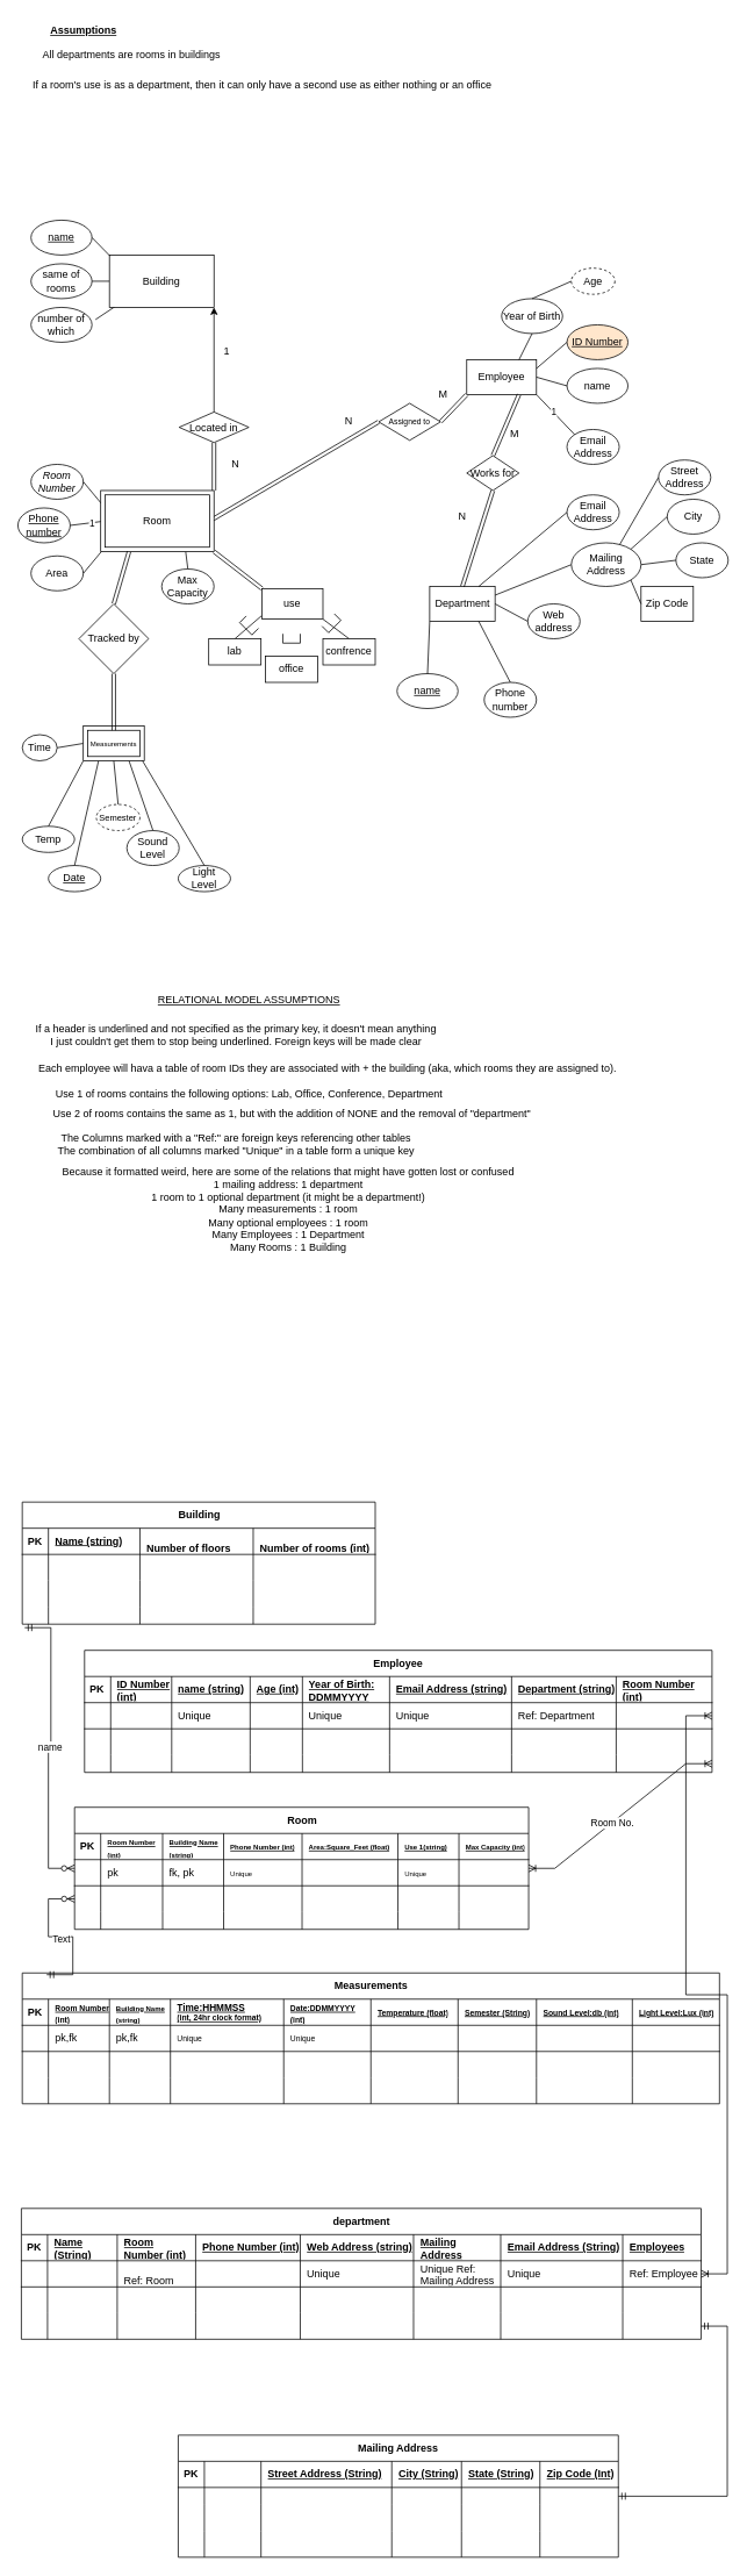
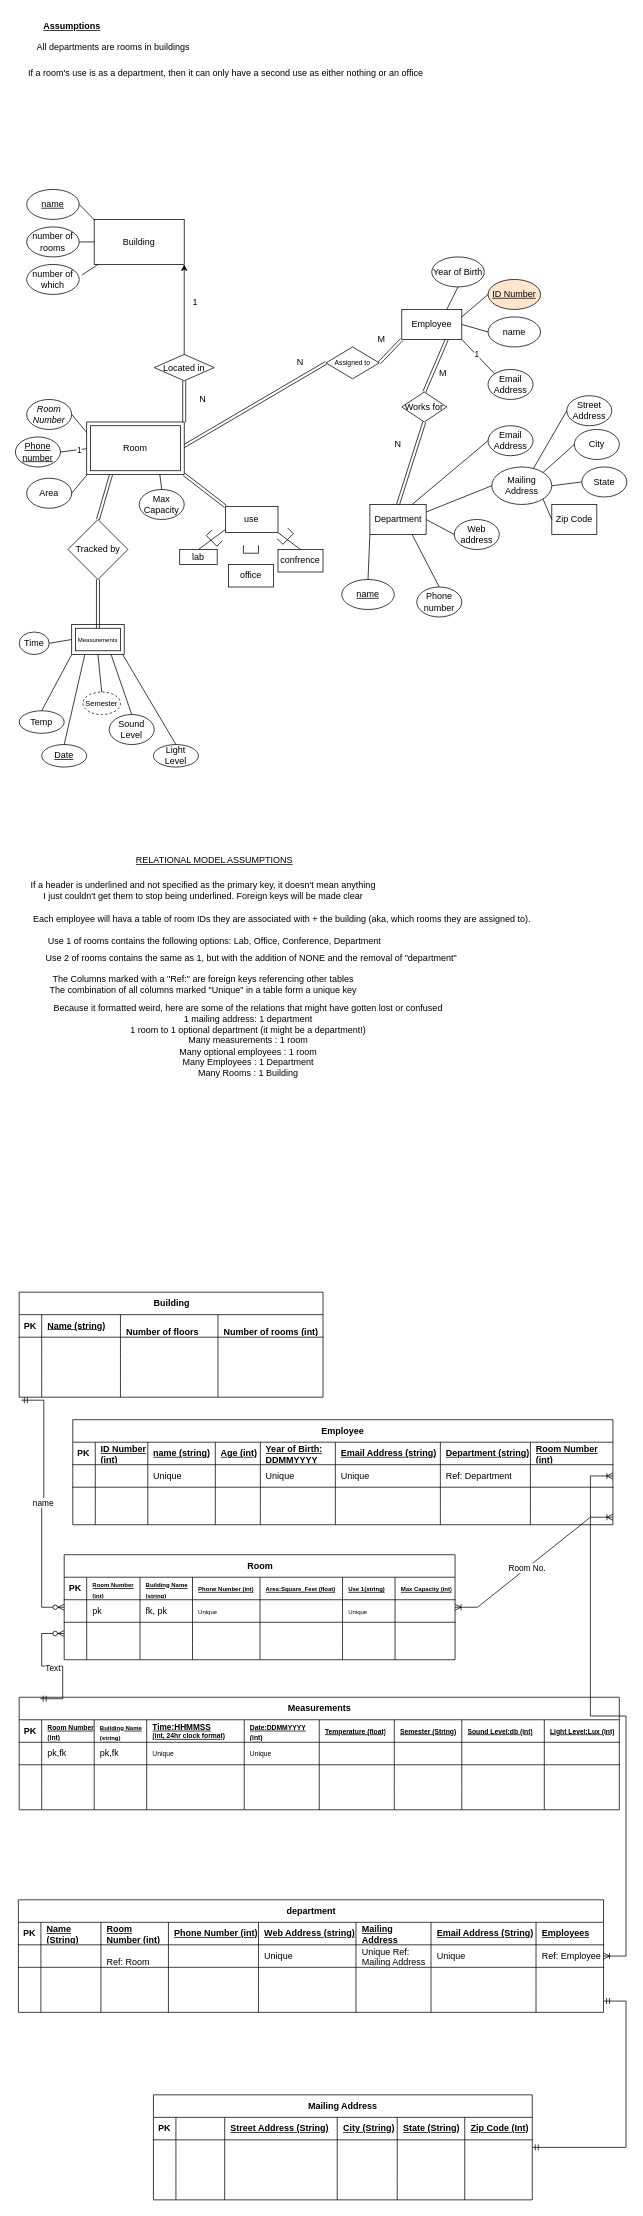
- <mxCell id="13" value="same of rooms" style="ellipse;whiteSpace=wrap;html=1;" parent="1" vertex="1"><mxGeometry x="35" y="302" width="70" height="40" as="geometry" /></mxCell>
+ <mxCell id="13" value="number of rooms" style="ellipse;whiteSpace=wrap;html=1;" parent="1" vertex="1"><mxGeometry x="35" y="302" width="70" height="40" as="geometry" /></mxCell>
- <mxCell id="58" value="Age" style="ellipse;whiteSpace=wrap;html=1;dashed=1;" parent="1" vertex="1"><mxGeometry x="655" y="307" width="50" height="30" as="geometry" /></mxCell>
- <mxCell id="59" value="" style="endArrow=none;html=1;rounded=0;entryX=0;entryY=0.5;entryDx=0;entryDy=0;exitX=0.5;exitY=0;exitDx=0;exitDy=0;" parent="1" source="57" target="58" edge="1"><mxGeometry width="50" height="50" relative="1" as="geometry"><mxPoint x="545" y="332" as="sourcePoint" /><mxPoint x="595" y="282" as="targetPoint" /></mxGeometry></mxCell>
- <mxCell id="296" value="lab" style="rounded=0;whiteSpace=wrap;html=1;" parent="1" vertex="1"><mxGeometry x="238.96" y="732" width="60" height="30" as="geometry" /></mxCell>
+ <mxCell id="296" value="lab" style="rounded=0;whiteSpace=wrap;html=1;" parent="1" vertex="1"><mxGeometry x="238.96" y="732" width="50" height="20" as="geometry" /></mxCell>
